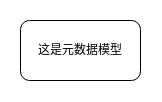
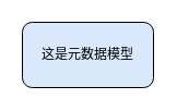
- <mxCell id="2" value="这是元数据模型" style="rounded=1;whiteSpace=wrap;html=1;" vertex="1" parent="1"><mxGeometry x="20" y="20" width="120" height="60" as="geometry" /></mxCell>
+ <mxCell id="2" value="这是元数据模型" style="rounded=1;whiteSpace=wrap;html=1;fillColor=#dae8fc;" vertex="1" parent="1"><mxGeometry x="20" y="20" width="120" height="60" as="geometry" /></mxCell>
